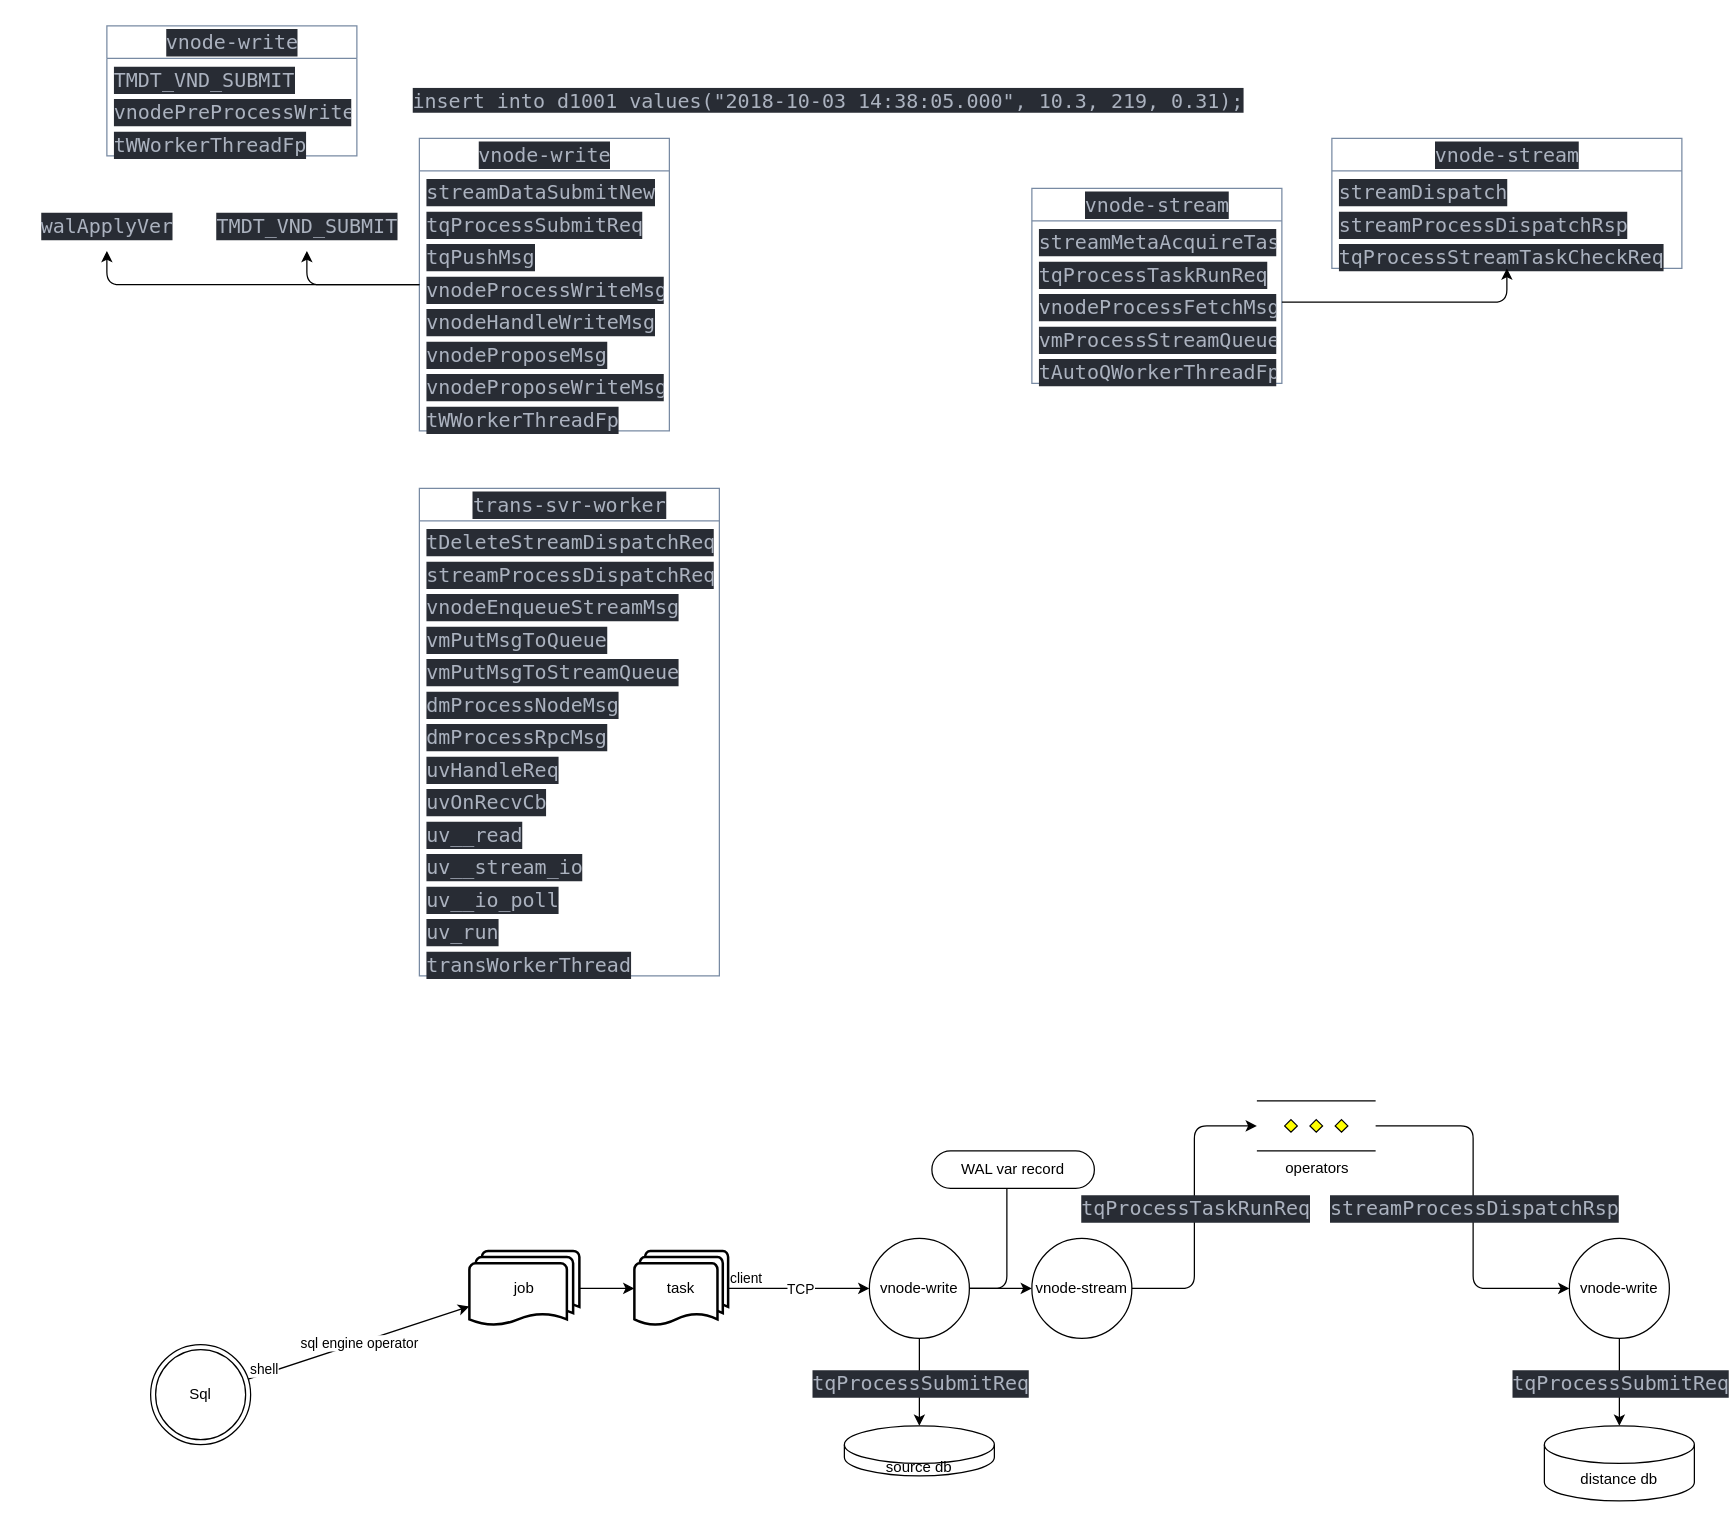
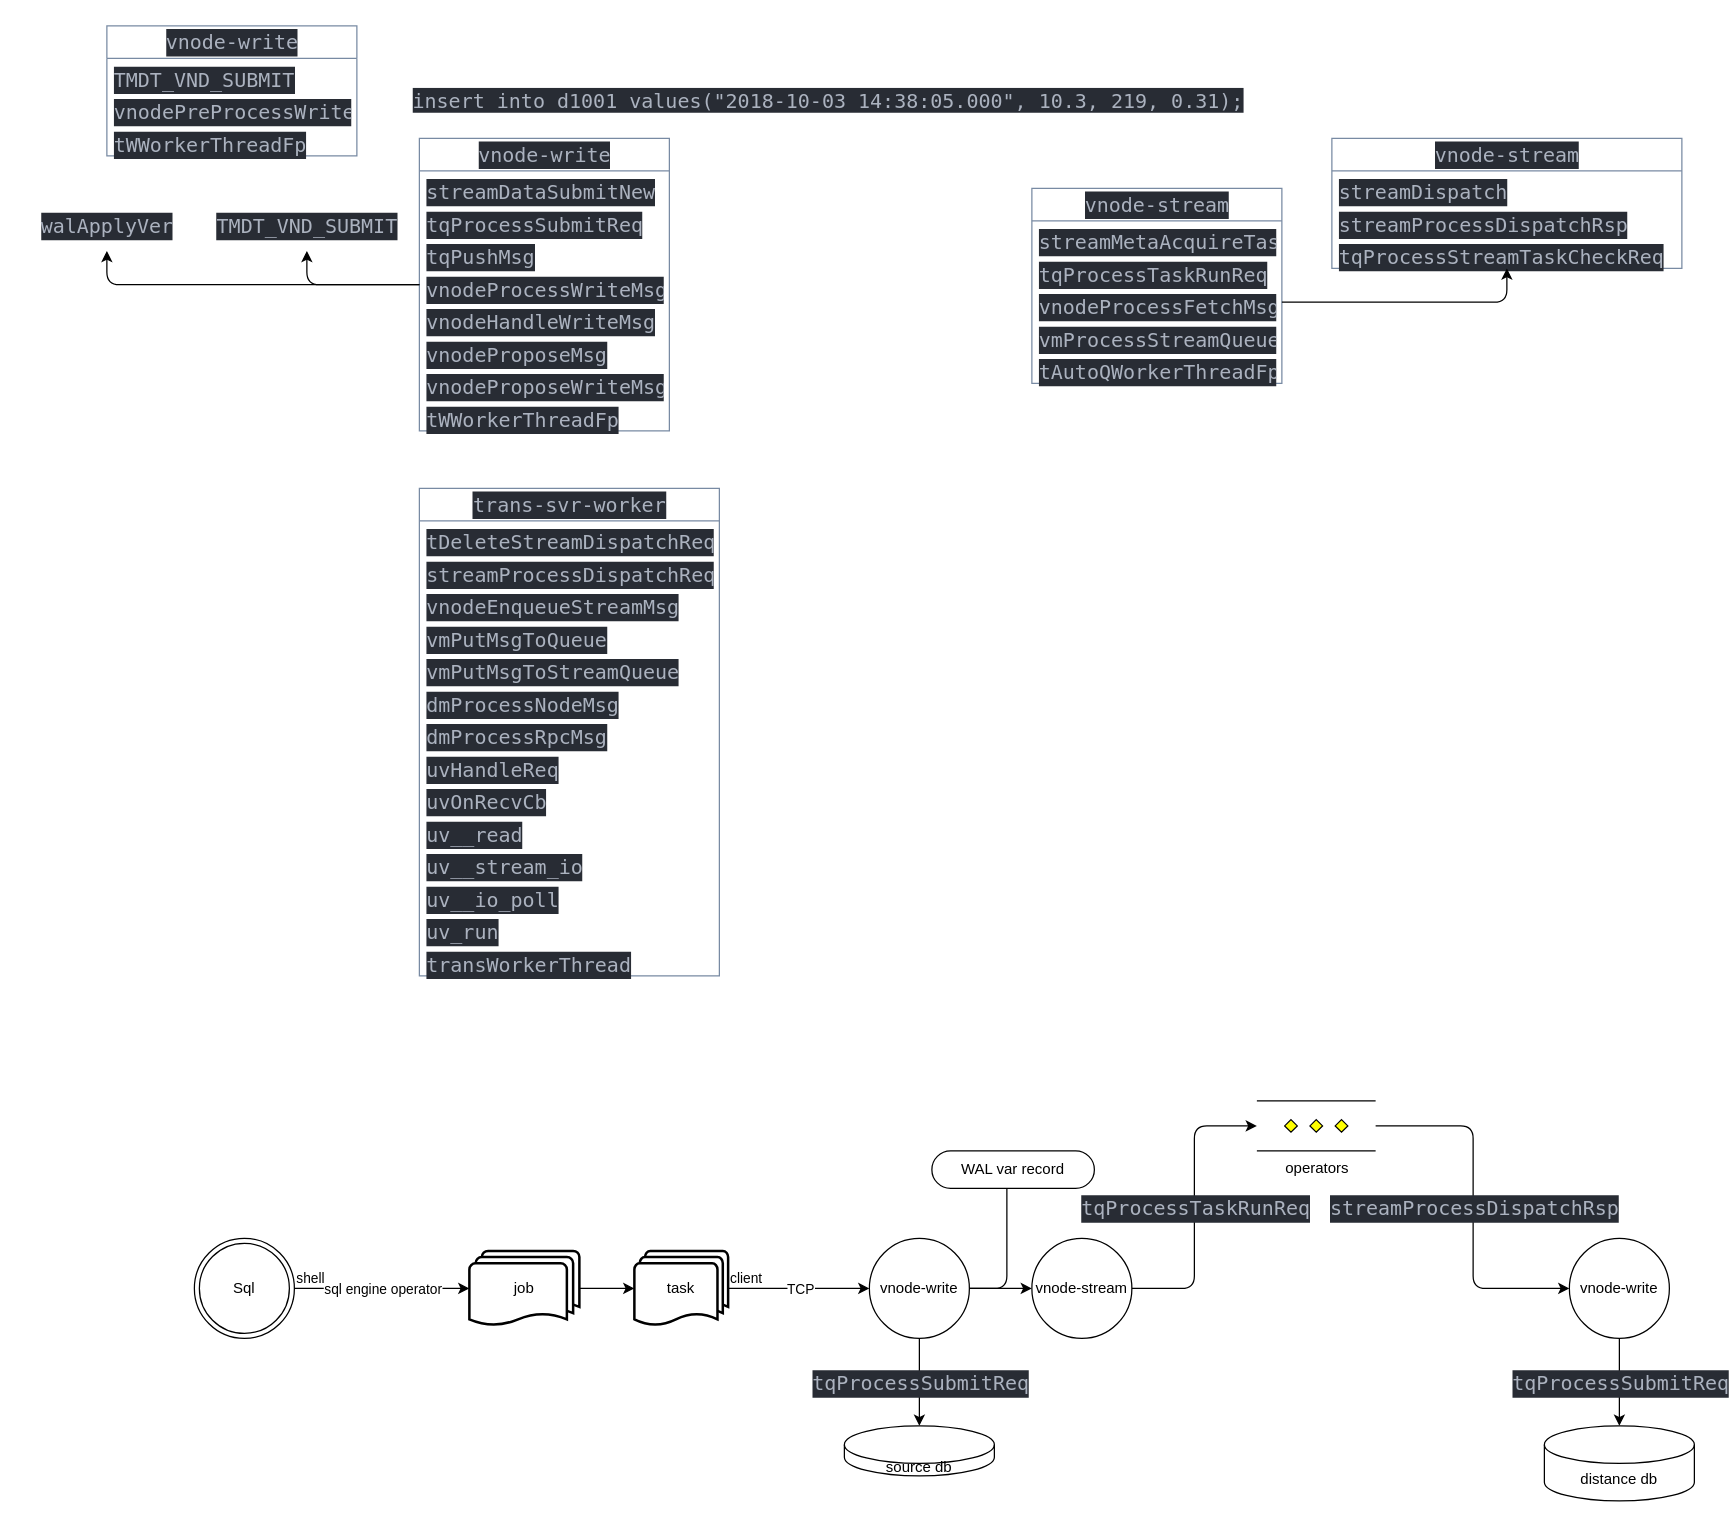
- <mxCell id="51" value="&lt;div&gt;Sql&lt;/div&gt;" style="ellipse;shape=doubleEllipse;whiteSpace=wrap;html=1;aspect=fixed;" vertex="1" parent="1"><mxGeometry x="120" y="1075" width="80" height="80" as="geometry" /></mxCell>
+ <mxCell id="51" value="&lt;div&gt;Sql&lt;/div&gt;" style="ellipse;shape=doubleEllipse;whiteSpace=wrap;html=1;aspect=fixed;" vertex="1" parent="1"><mxGeometry x="155" y="990" width="80" height="80" as="geometry" /></mxCell>
